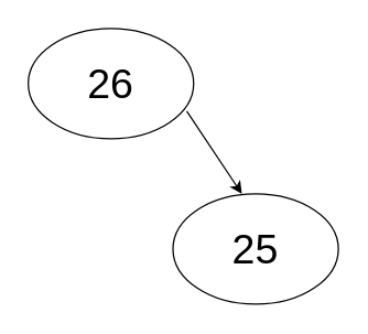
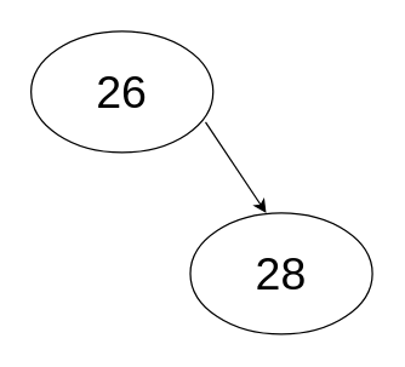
- <mxCell id="4" value="25" style="ellipse;whiteSpace=wrap;html=1;fontSize=30;" vertex="1" parent="1"><mxGeometry x="125" y="140" width="120" height="80" as="geometry" /></mxCell>
+ <mxCell id="4" value="28" style="ellipse;whiteSpace=wrap;html=1;fontSize=30;" vertex="1" parent="1"><mxGeometry x="125" y="140" width="120" height="80" as="geometry" /></mxCell>
